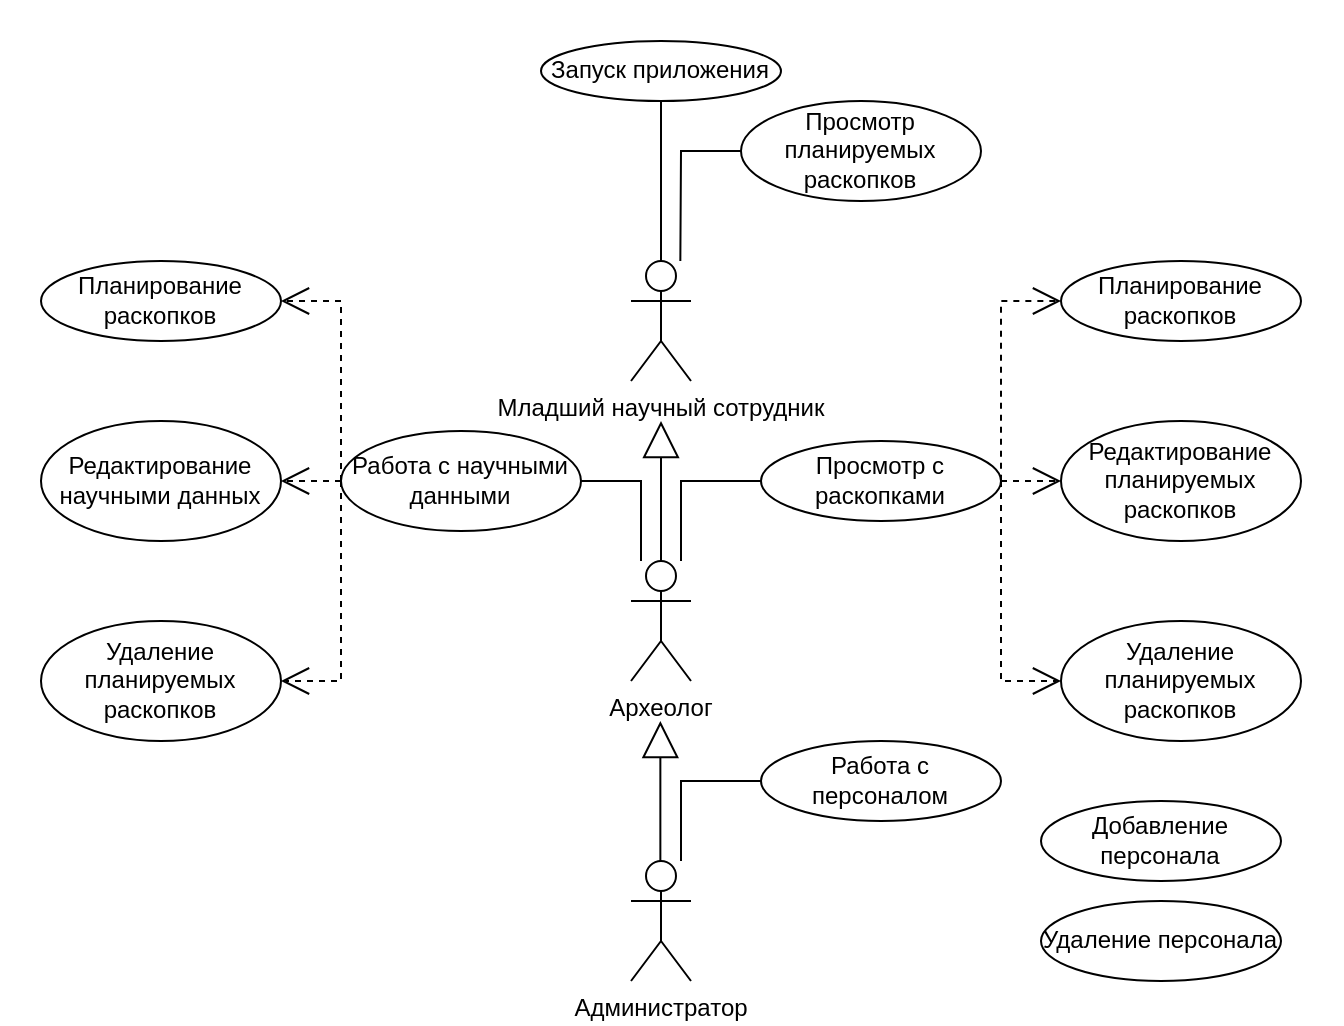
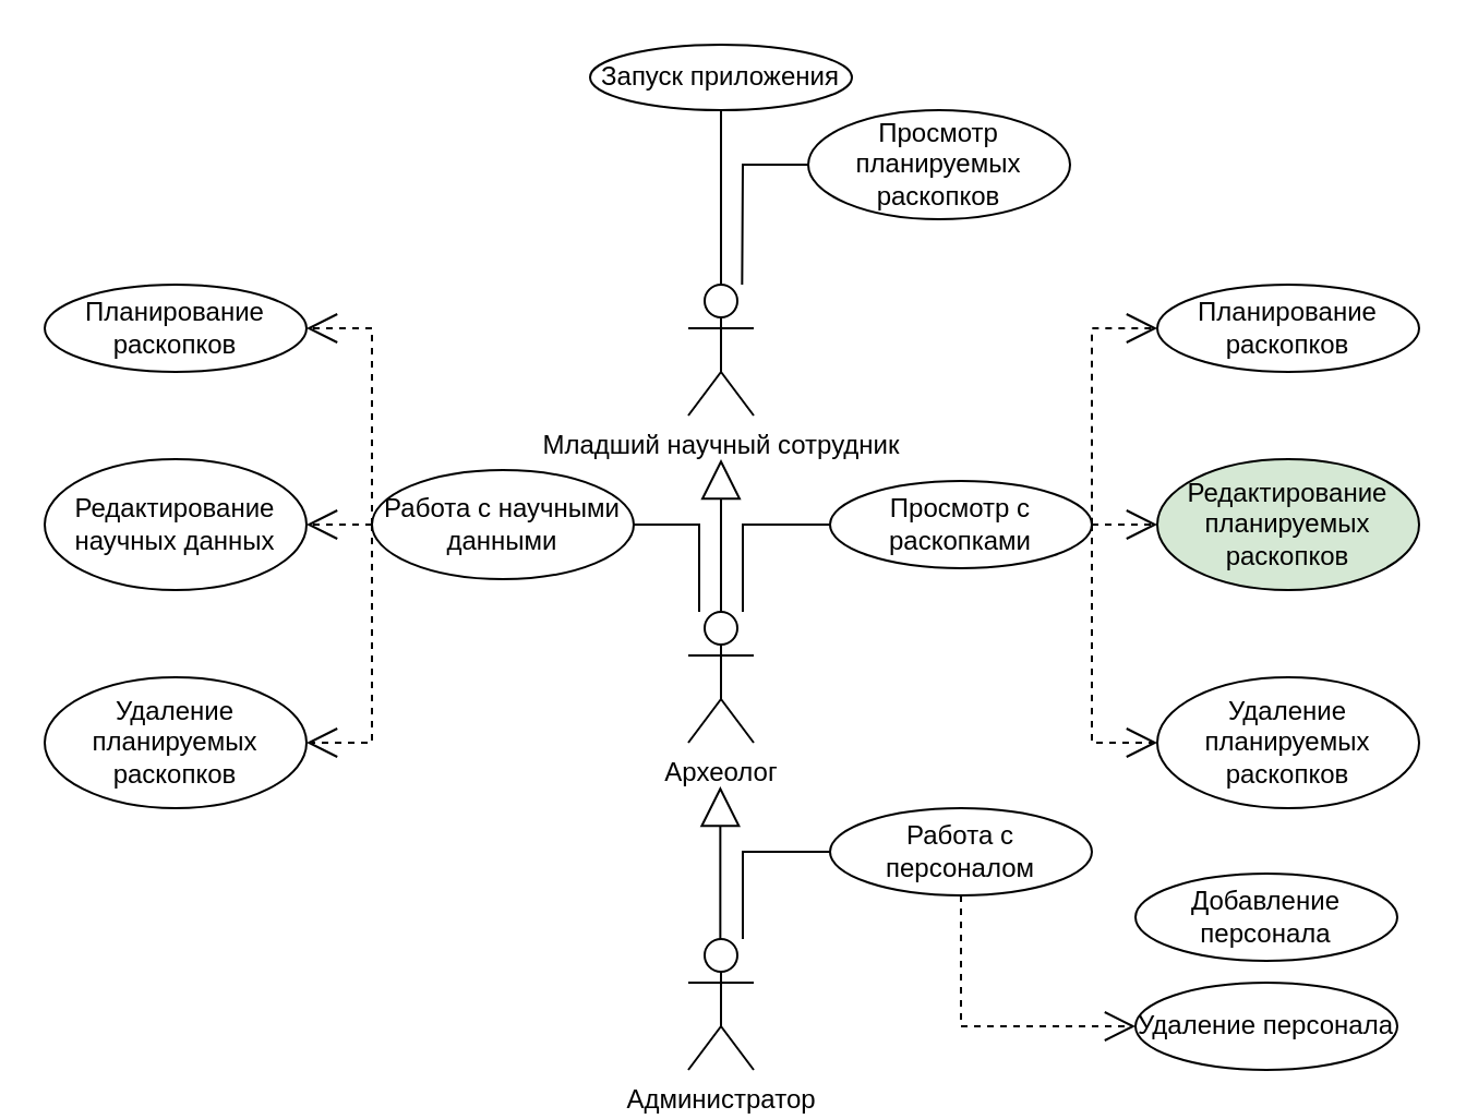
- <mxCell id="20" value="Редактирование научными данных" style="ellipse;whiteSpace=wrap;html=1;" vertex="1" parent="1"><mxGeometry x="20" y="210" width="120" height="60" as="geometry" /></mxCell>
+ <mxCell id="20" value="Редактирование научных данных" style="ellipse;whiteSpace=wrap;html=1;" vertex="1" parent="1"><mxGeometry x="20" y="210" width="120" height="60" as="geometry" /></mxCell>
- <mxCell id="14" value="Редактирование планируемых раскопков" style="ellipse;whiteSpace=wrap;html=1;" vertex="1" parent="1"><mxGeometry x="530" y="210" width="120" height="60" as="geometry" /></mxCell>
+ <mxCell id="14" value="Редактирование планируемых раскопков" style="ellipse;whiteSpace=wrap;html=1;fillColor=#d5e8d4;" vertex="1" parent="1"><mxGeometry x="530" y="210" width="120" height="60" as="geometry" /></mxCell>
+ <mxCell id="31" value="" style="endArrow=open;endSize=12;dashed=1;html=1;rounded=0;strokeColor=default;entryX=0;entryY=0.5;entryDx=0;entryDy=0;exitX=0.5;exitY=1;exitDx=0;exitDy=0;" edge="1" parent="1" source="28" target="30"><mxGeometry width="160" relative="1" as="geometry"><mxPoint x="500" y="390" as="sourcePoint" /><mxPoint x="530" y="430" as="targetPoint" /><Array as="points"><mxPoint x="440" y="470" /></Array></mxGeometry></mxCell>
